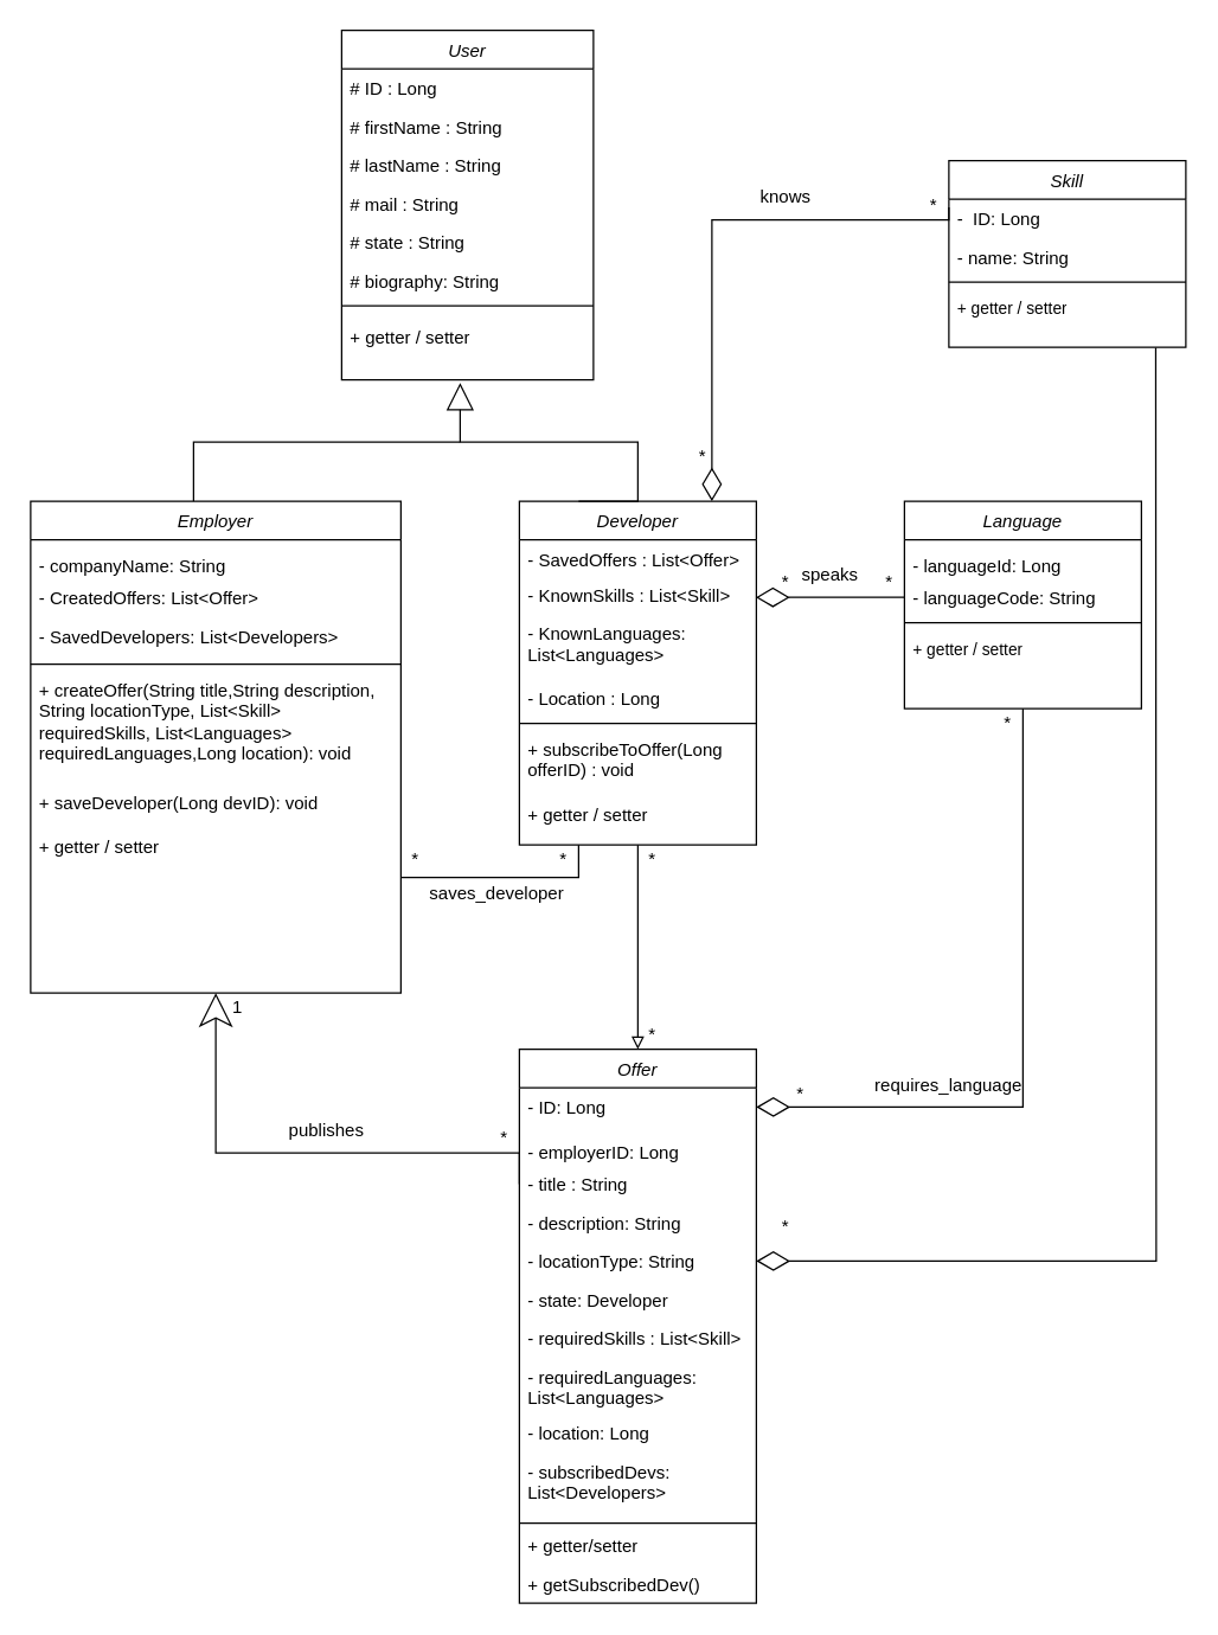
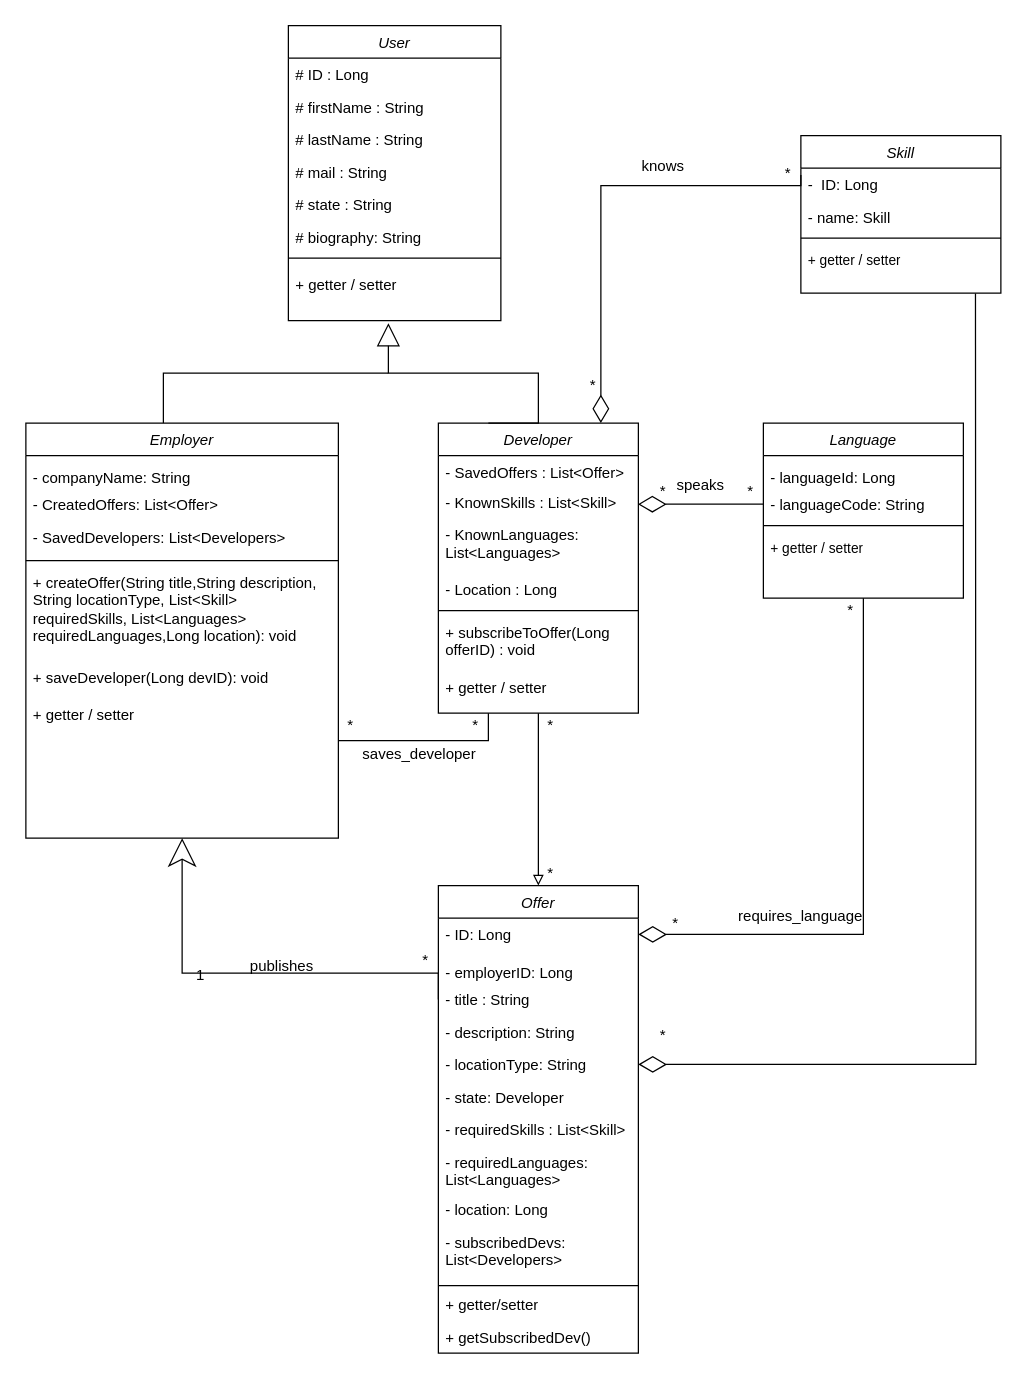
- <mxCell id="50" value="- name: String" style="text;align=left;verticalAlign=top;spacingLeft=4;spacingRight=4;overflow=hidden;rotatable=0;points=[[0,0.5],[1,0.5]];portConstraint=eastwest;rounded=0;shadow=0;html=0;" parent="48" vertex="1"><mxGeometry y="52" width="160" height="26" as="geometry" /></mxCell>
+ <mxCell id="50" value="- name: Skill" style="text;align=left;verticalAlign=top;spacingLeft=4;spacingRight=4;overflow=hidden;rotatable=0;points=[[0,0.5],[1,0.5]];portConstraint=eastwest;rounded=0;shadow=0;html=0;" parent="48" vertex="1"><mxGeometry y="52" width="160" height="26" as="geometry" /></mxCell>
- <mxCell id="60" value="1" style="text;html=1;strokeColor=none;fillColor=none;align=center;verticalAlign=middle;whiteSpace=wrap;rounded=0;" parent="1" vertex="1"><mxGeometry x="150" y="670" width="20" height="20" as="geometry" /></mxCell>
+ <mxCell id="60" value="1" style="text;html=1;strokeColor=none;fillColor=none;align=center;verticalAlign=middle;whiteSpace=wrap;rounded=0;" parent="1" vertex="1"><mxGeometry x="150" y="770" width="20" height="20" as="geometry" /></mxCell>
- <mxCell id="61" value="publishes" style="text;html=1;strokeColor=none;fillColor=none;align=center;verticalAlign=middle;whiteSpace=wrap;rounded=0;" parent="1" vertex="1"><mxGeometry x="190" y="748" width="60" height="30" as="geometry" /></mxCell>
+ <mxCell id="61" value="publishes" style="text;html=1;strokeColor=none;fillColor=none;align=center;verticalAlign=middle;whiteSpace=wrap;rounded=0;" parent="1" vertex="1"><mxGeometry x="195" y="758" width="60" height="30" as="geometry" /></mxCell>
